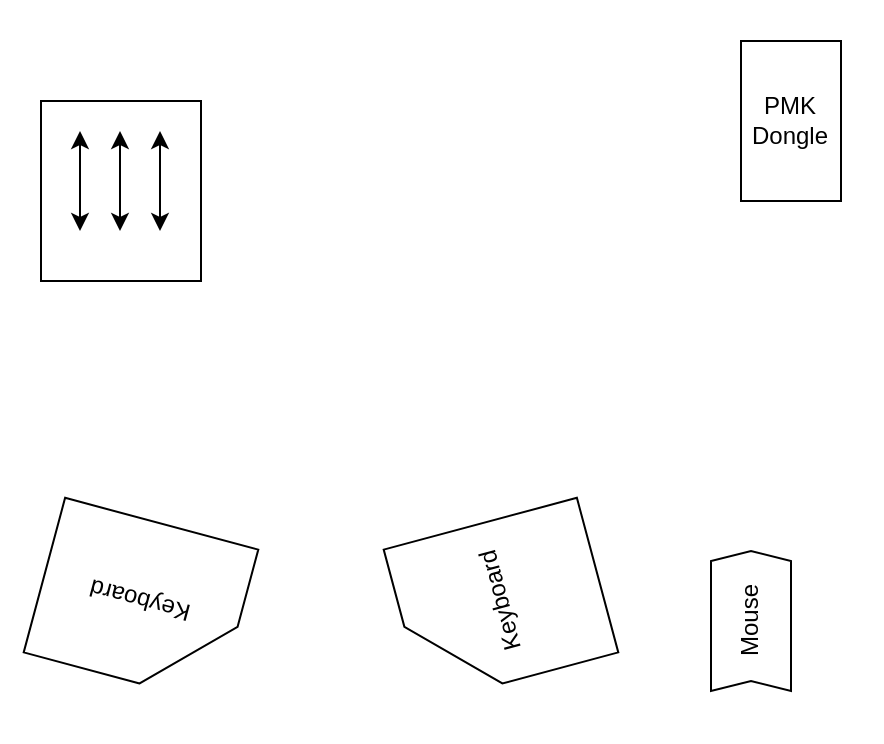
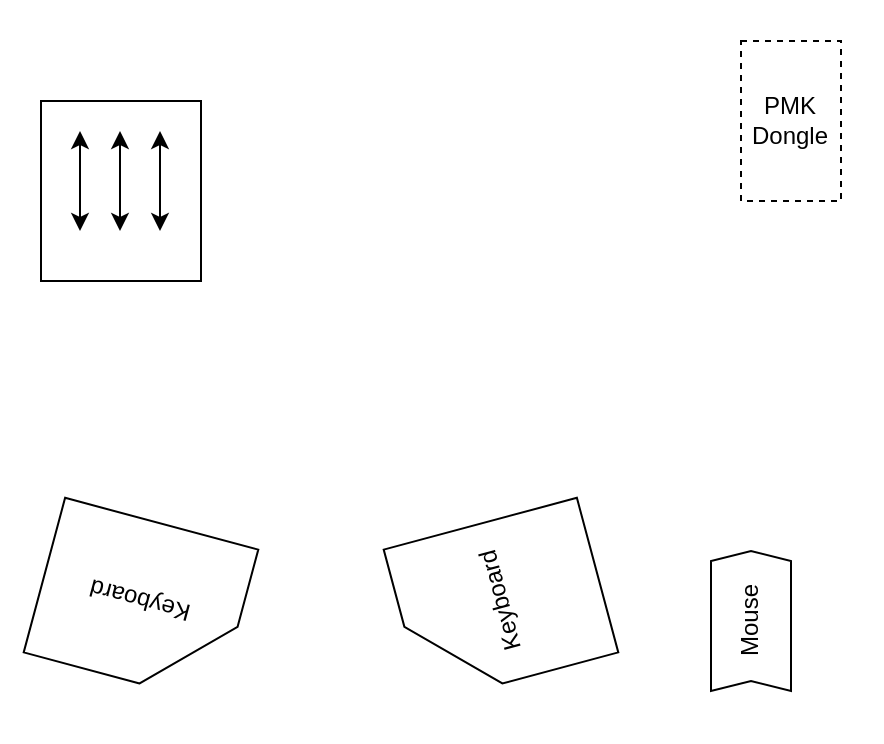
- <mxCell id="3" value="PMK Dongle" style="rounded=0;whiteSpace=wrap;html=1;" vertex="1" parent="1"><mxGeometry x="370" y="20" width="50" height="80" as="geometry" /></mxCell>
+ <mxCell id="3" value="PMK Dongle" style="rounded=0;whiteSpace=wrap;html=1;dashed=1;" vertex="1" parent="1"><mxGeometry x="370" y="20" width="50" height="80" as="geometry" /></mxCell>
